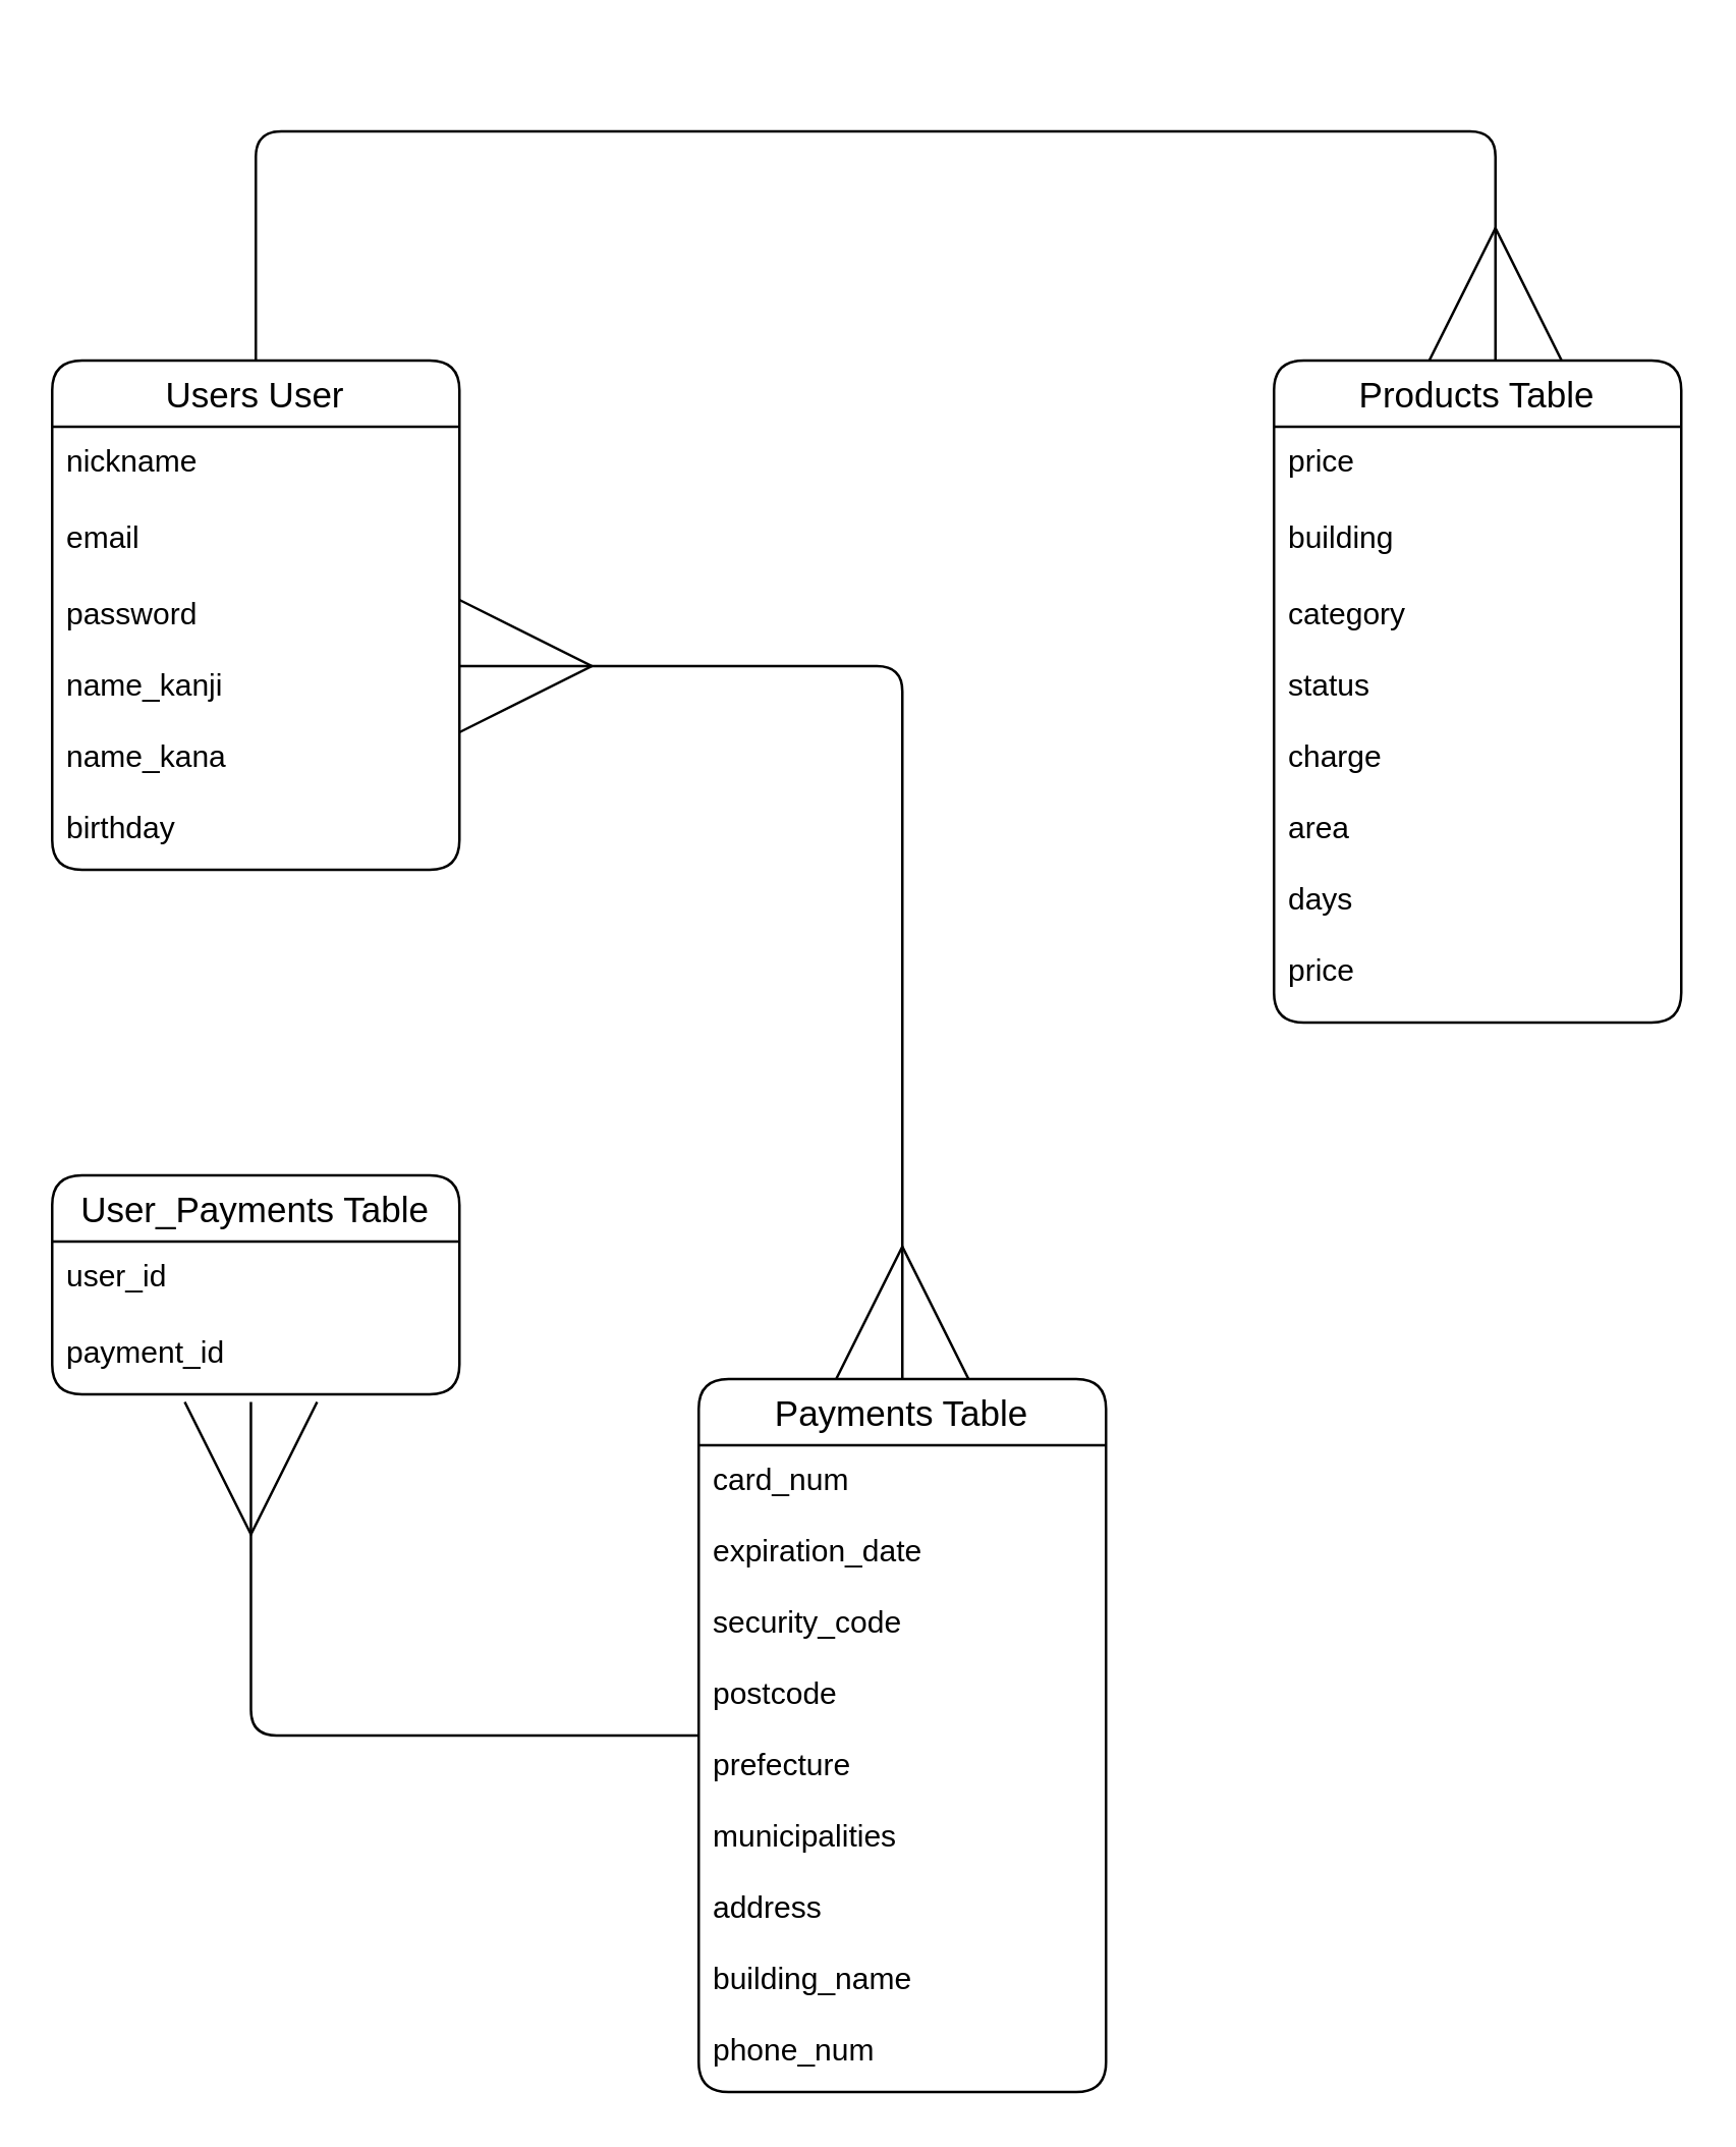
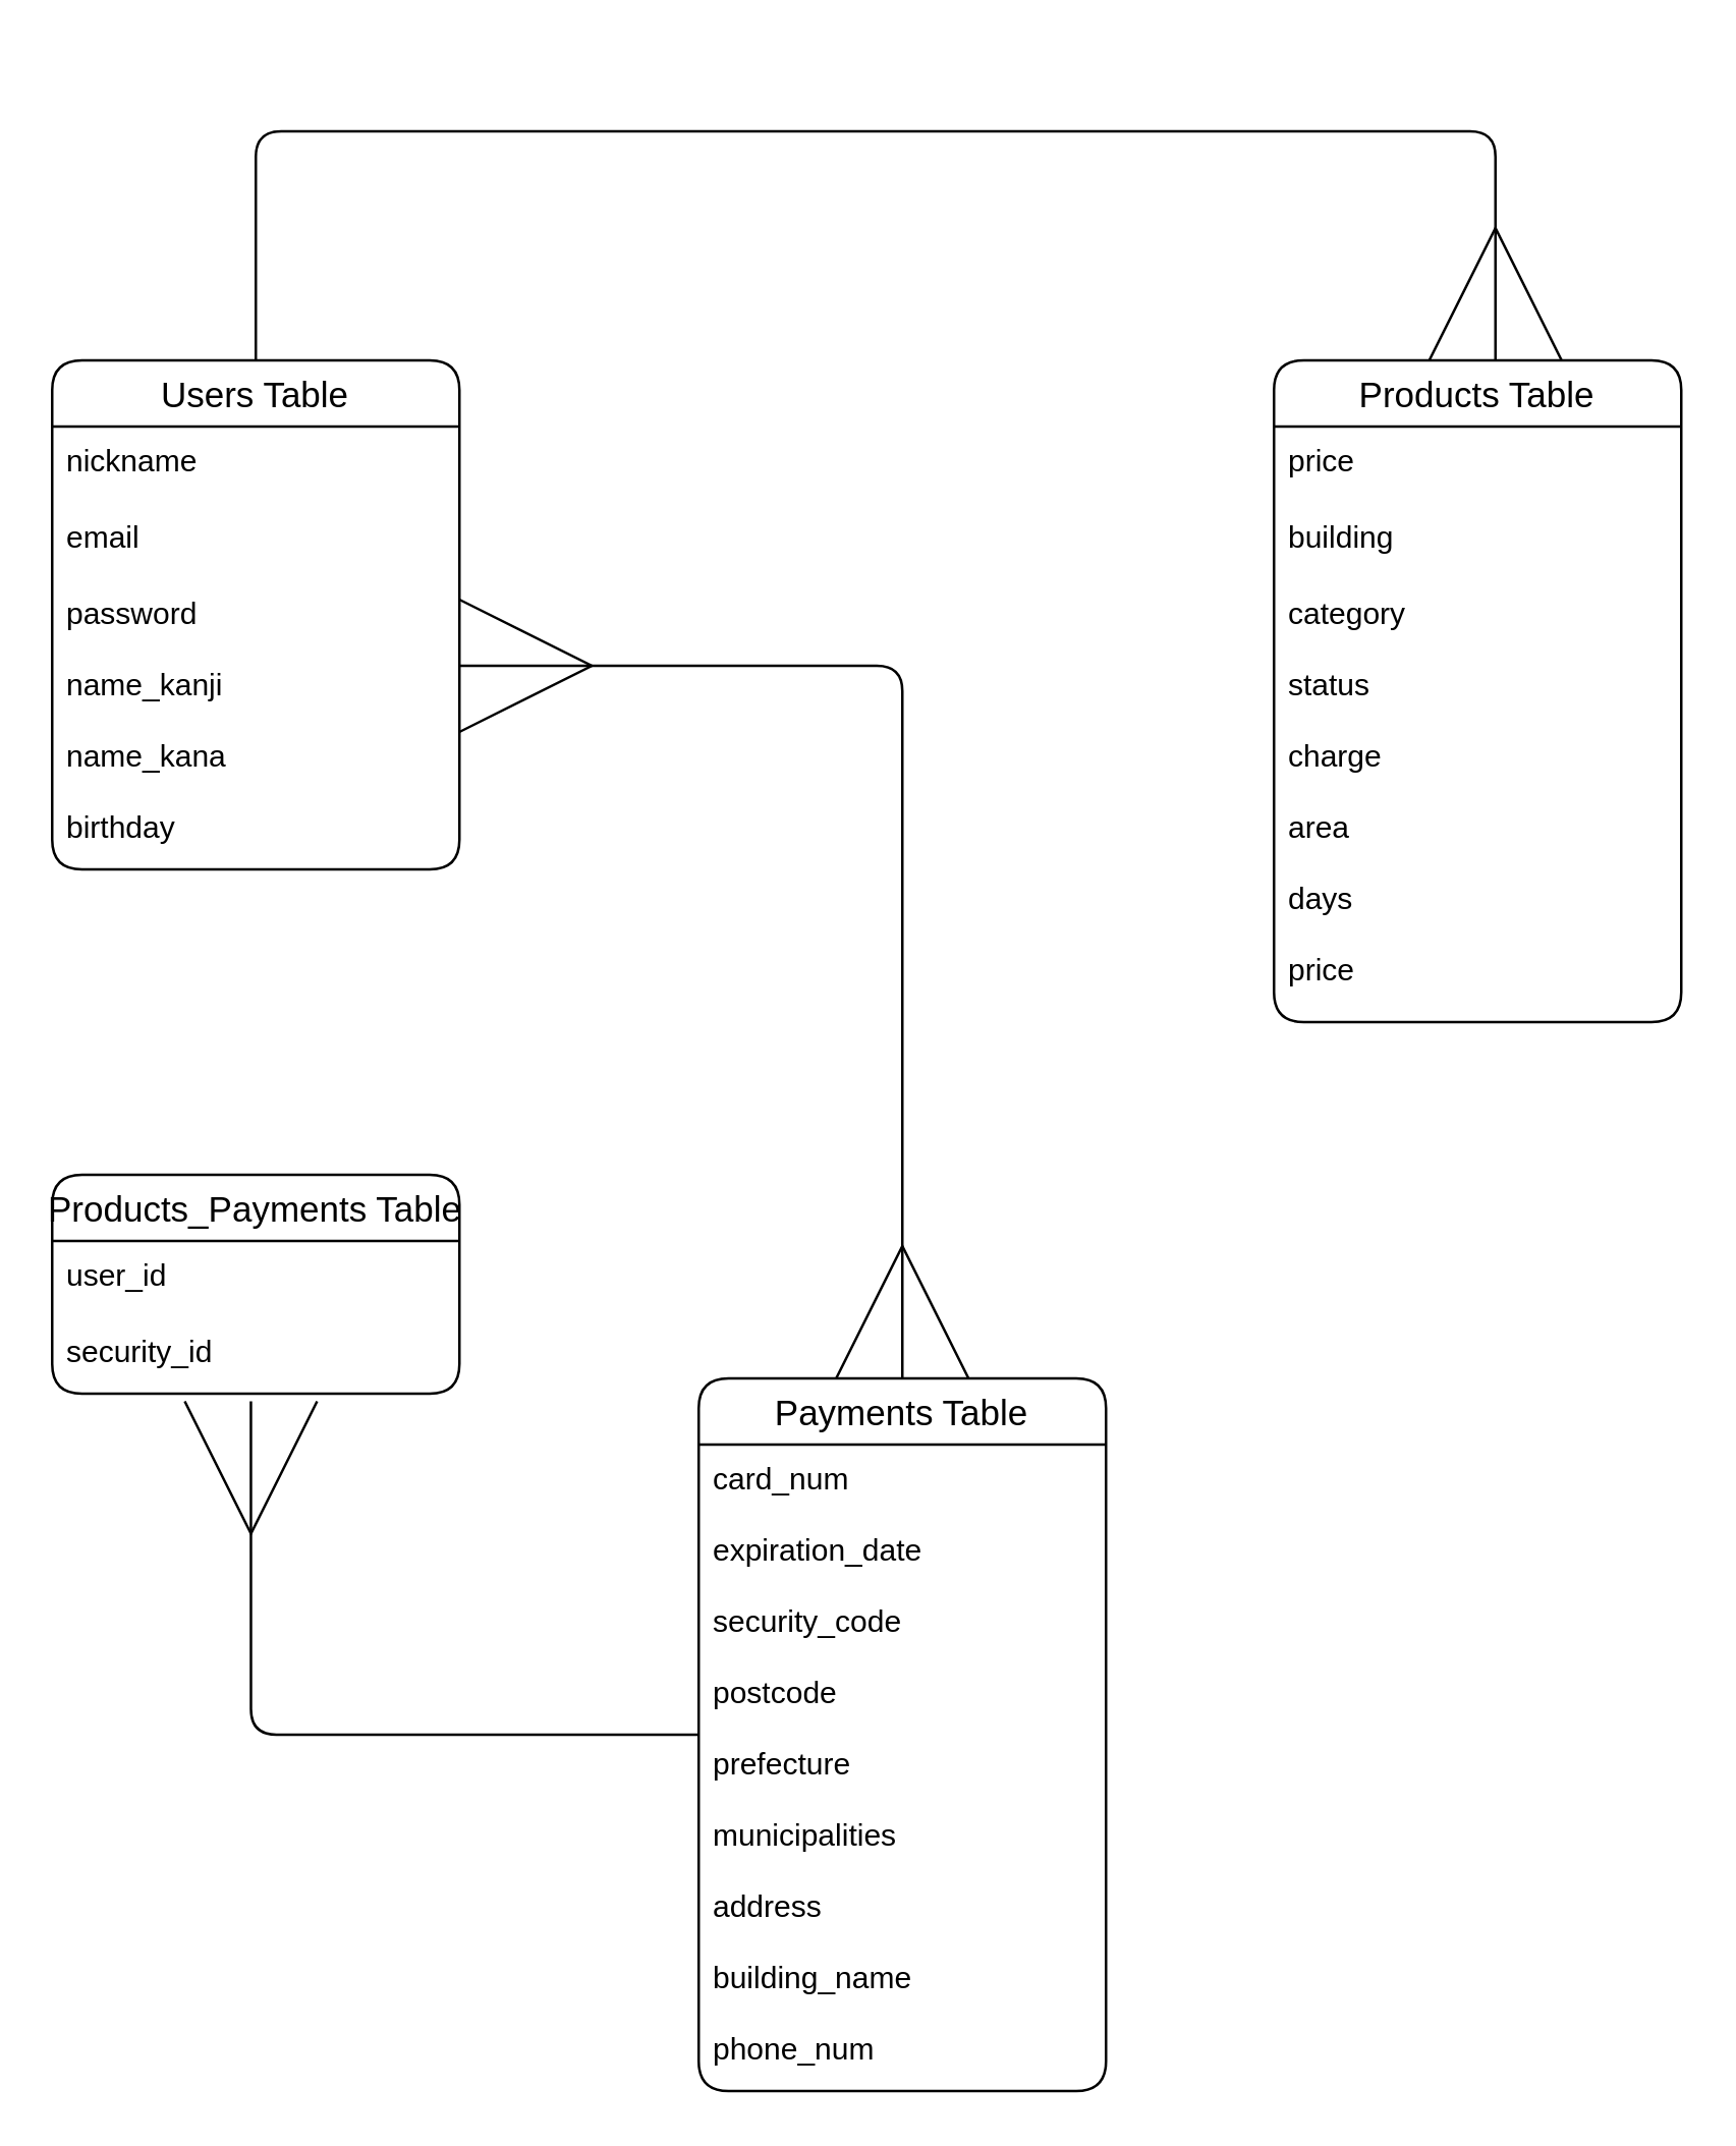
- <mxCell id="2" value="Users User" style="swimlane;fontStyle=0;childLayout=stackLayout;horizontal=1;startSize=26;horizontalStack=0;resizeParent=1;resizeParentMax=0;resizeLast=0;collapsible=1;marginBottom=0;align=center;fontSize=14;rounded=1;" parent="1" vertex="1"><mxGeometry x="20" y="110" width="160" height="200" as="geometry"><mxRectangle x="110" y="170" width="110" height="26" as="alternateBounds" /></mxGeometry></mxCell>
+ <mxCell id="2" value="Users Table" style="swimlane;fontStyle=0;childLayout=stackLayout;horizontal=1;startSize=26;horizontalStack=0;resizeParent=1;resizeParentMax=0;resizeLast=0;collapsible=1;marginBottom=0;align=center;fontSize=14;rounded=1;" parent="1" vertex="1"><mxGeometry x="20" y="110" width="160" height="200" as="geometry"><mxRectangle x="110" y="170" width="110" height="26" as="alternateBounds" /></mxGeometry></mxCell>
- <mxCell id="14" value="User_Payments Table" style="swimlane;fontStyle=0;childLayout=stackLayout;horizontal=1;startSize=26;horizontalStack=0;resizeParent=1;resizeParentMax=0;resizeLast=0;collapsible=1;marginBottom=0;align=center;fontSize=14;rounded=1;" parent="1" vertex="1"><mxGeometry x="20" y="430" width="160" height="86" as="geometry" /></mxCell>
+ <mxCell id="14" value="Products_Payments Table" style="swimlane;fontStyle=0;childLayout=stackLayout;horizontal=1;startSize=26;horizontalStack=0;resizeParent=1;resizeParentMax=0;resizeLast=0;collapsible=1;marginBottom=0;align=center;fontSize=14;rounded=1;" parent="1" vertex="1"><mxGeometry x="20" y="430" width="160" height="86" as="geometry" /></mxCell>
- <mxCell id="16" value="payment_id" style="text;strokeColor=none;fillColor=none;spacingLeft=4;spacingRight=4;overflow=hidden;rotatable=0;points=[[0,0.5],[1,0.5]];portConstraint=eastwest;fontSize=12;rounded=1;" parent="14" vertex="1"><mxGeometry y="56" width="160" height="30" as="geometry" /></mxCell>
+ <mxCell id="16" value="security_id" style="text;strokeColor=none;fillColor=none;spacingLeft=4;spacingRight=4;overflow=hidden;rotatable=0;points=[[0,0.5],[1,0.5]];portConstraint=eastwest;fontSize=12;rounded=1;" parent="14" vertex="1"><mxGeometry y="56" width="160" height="30" as="geometry" /></mxCell>
